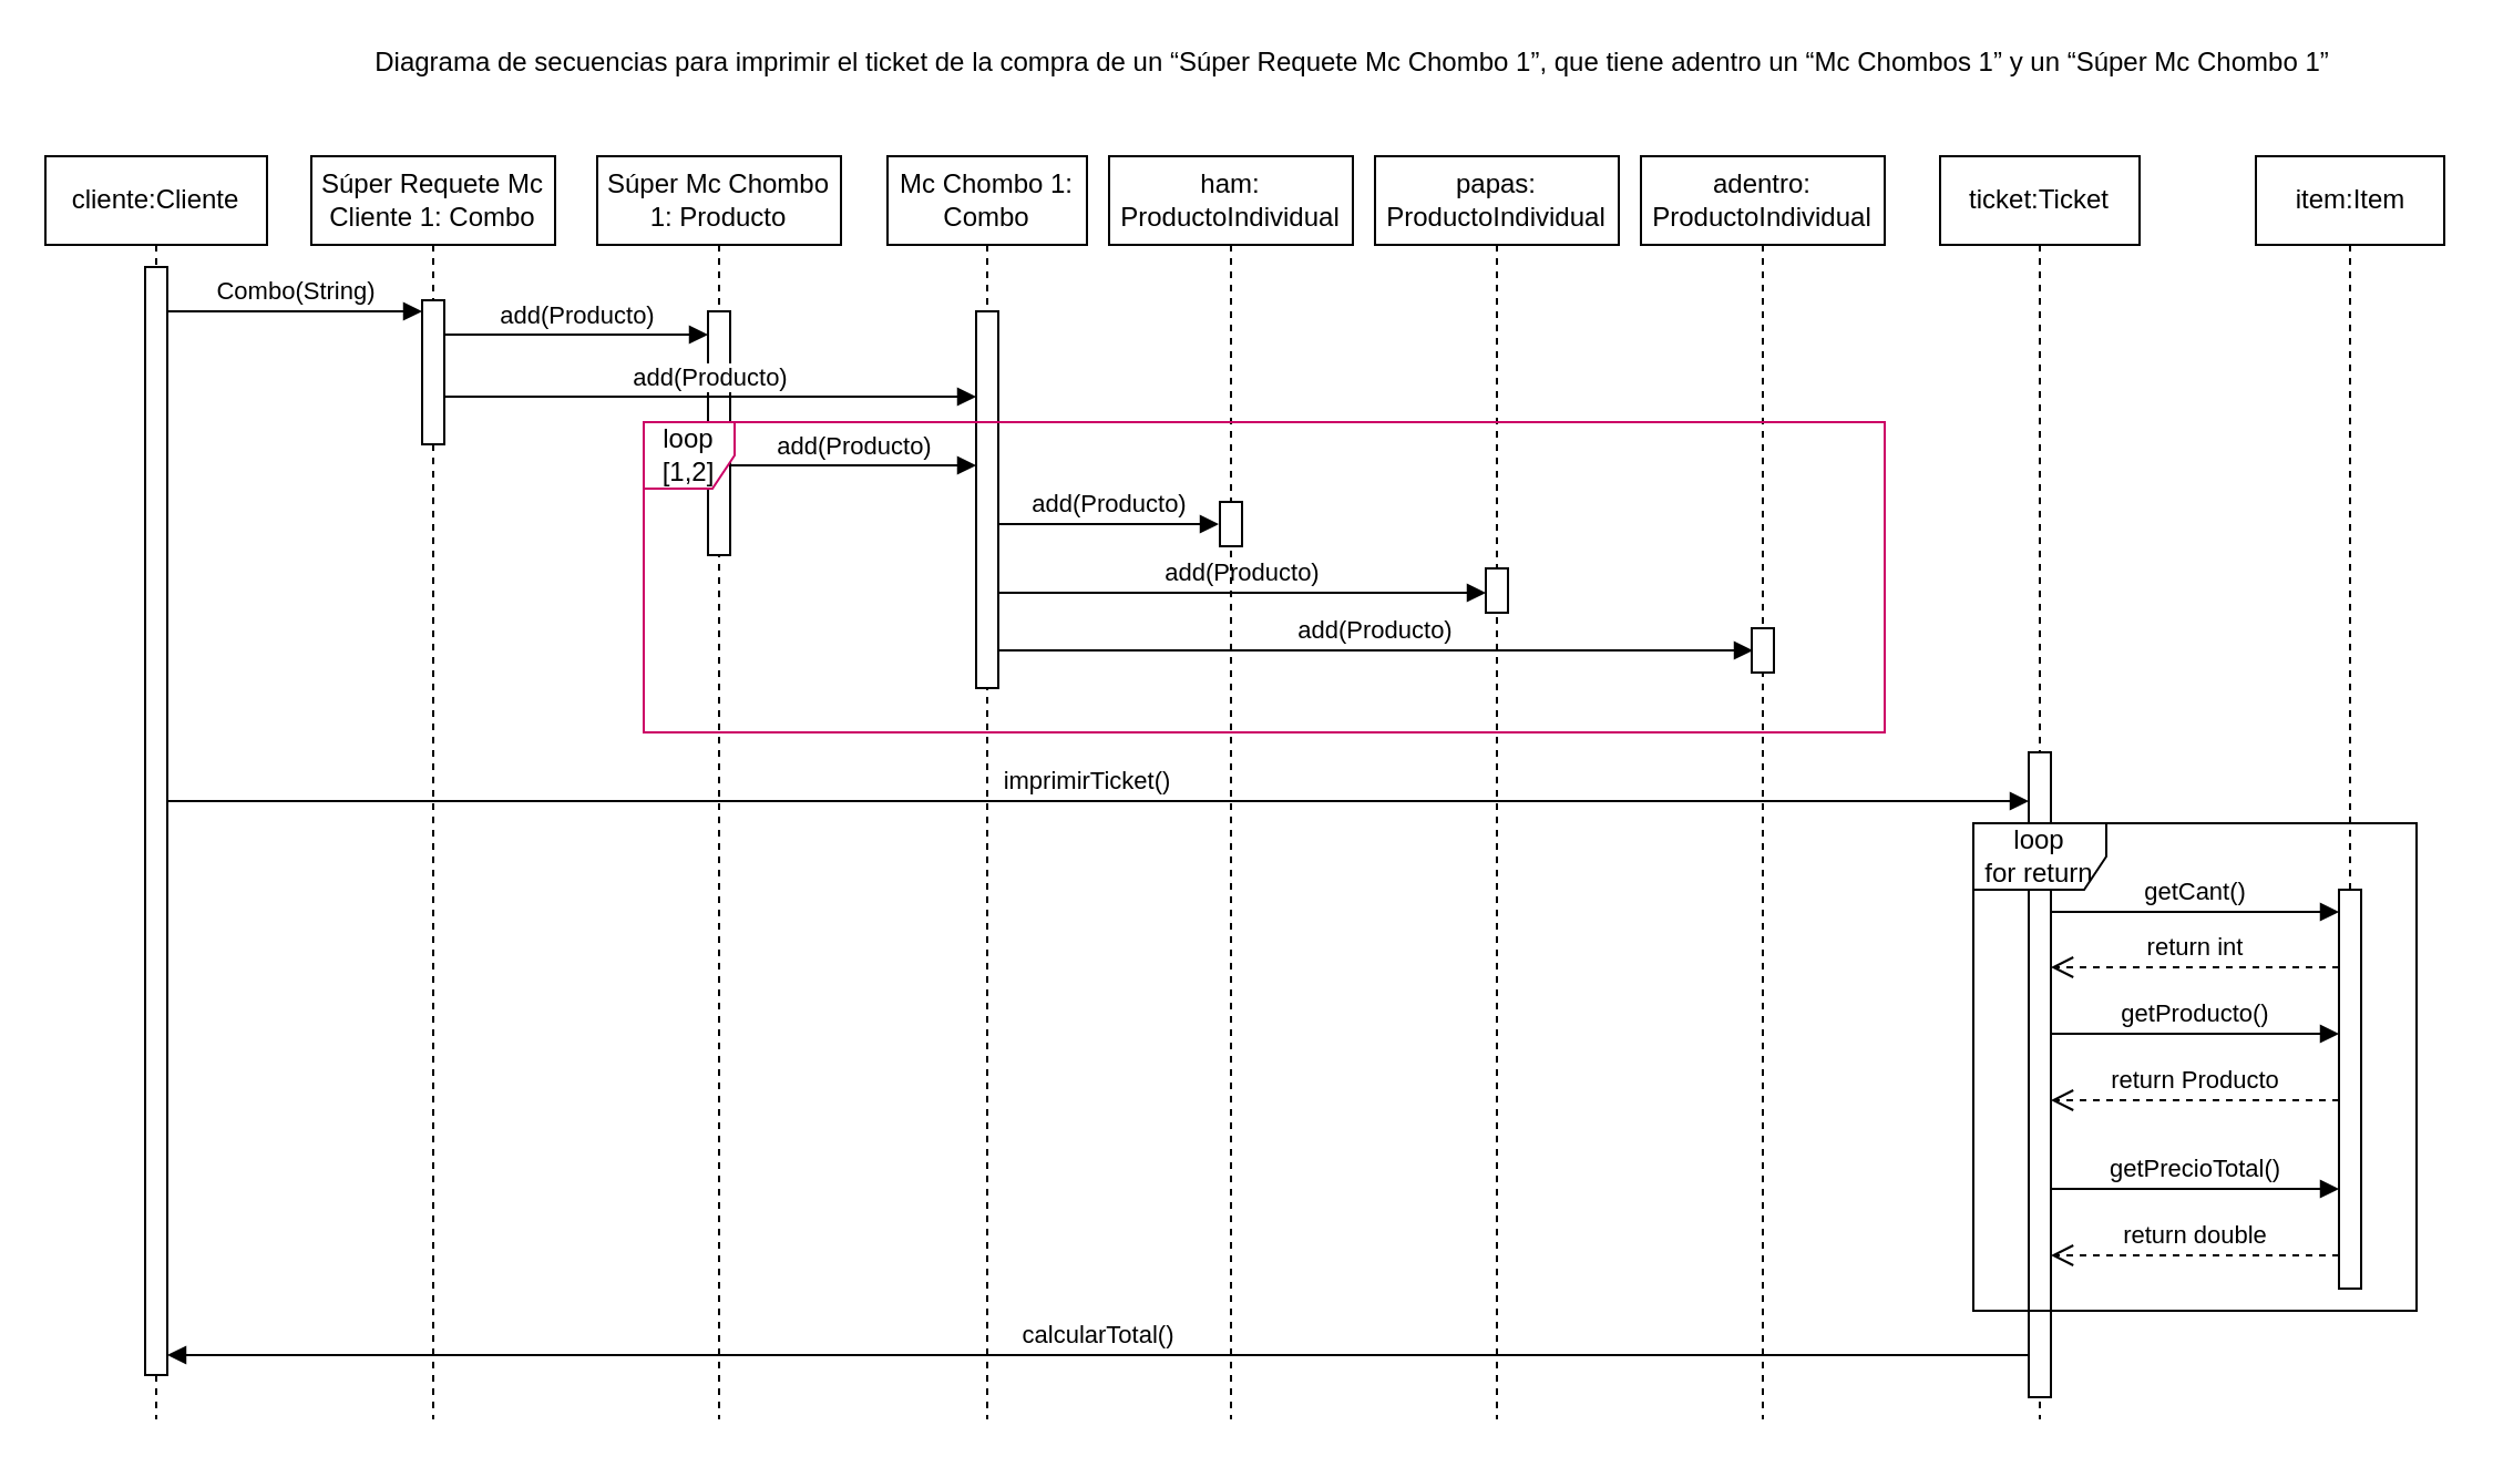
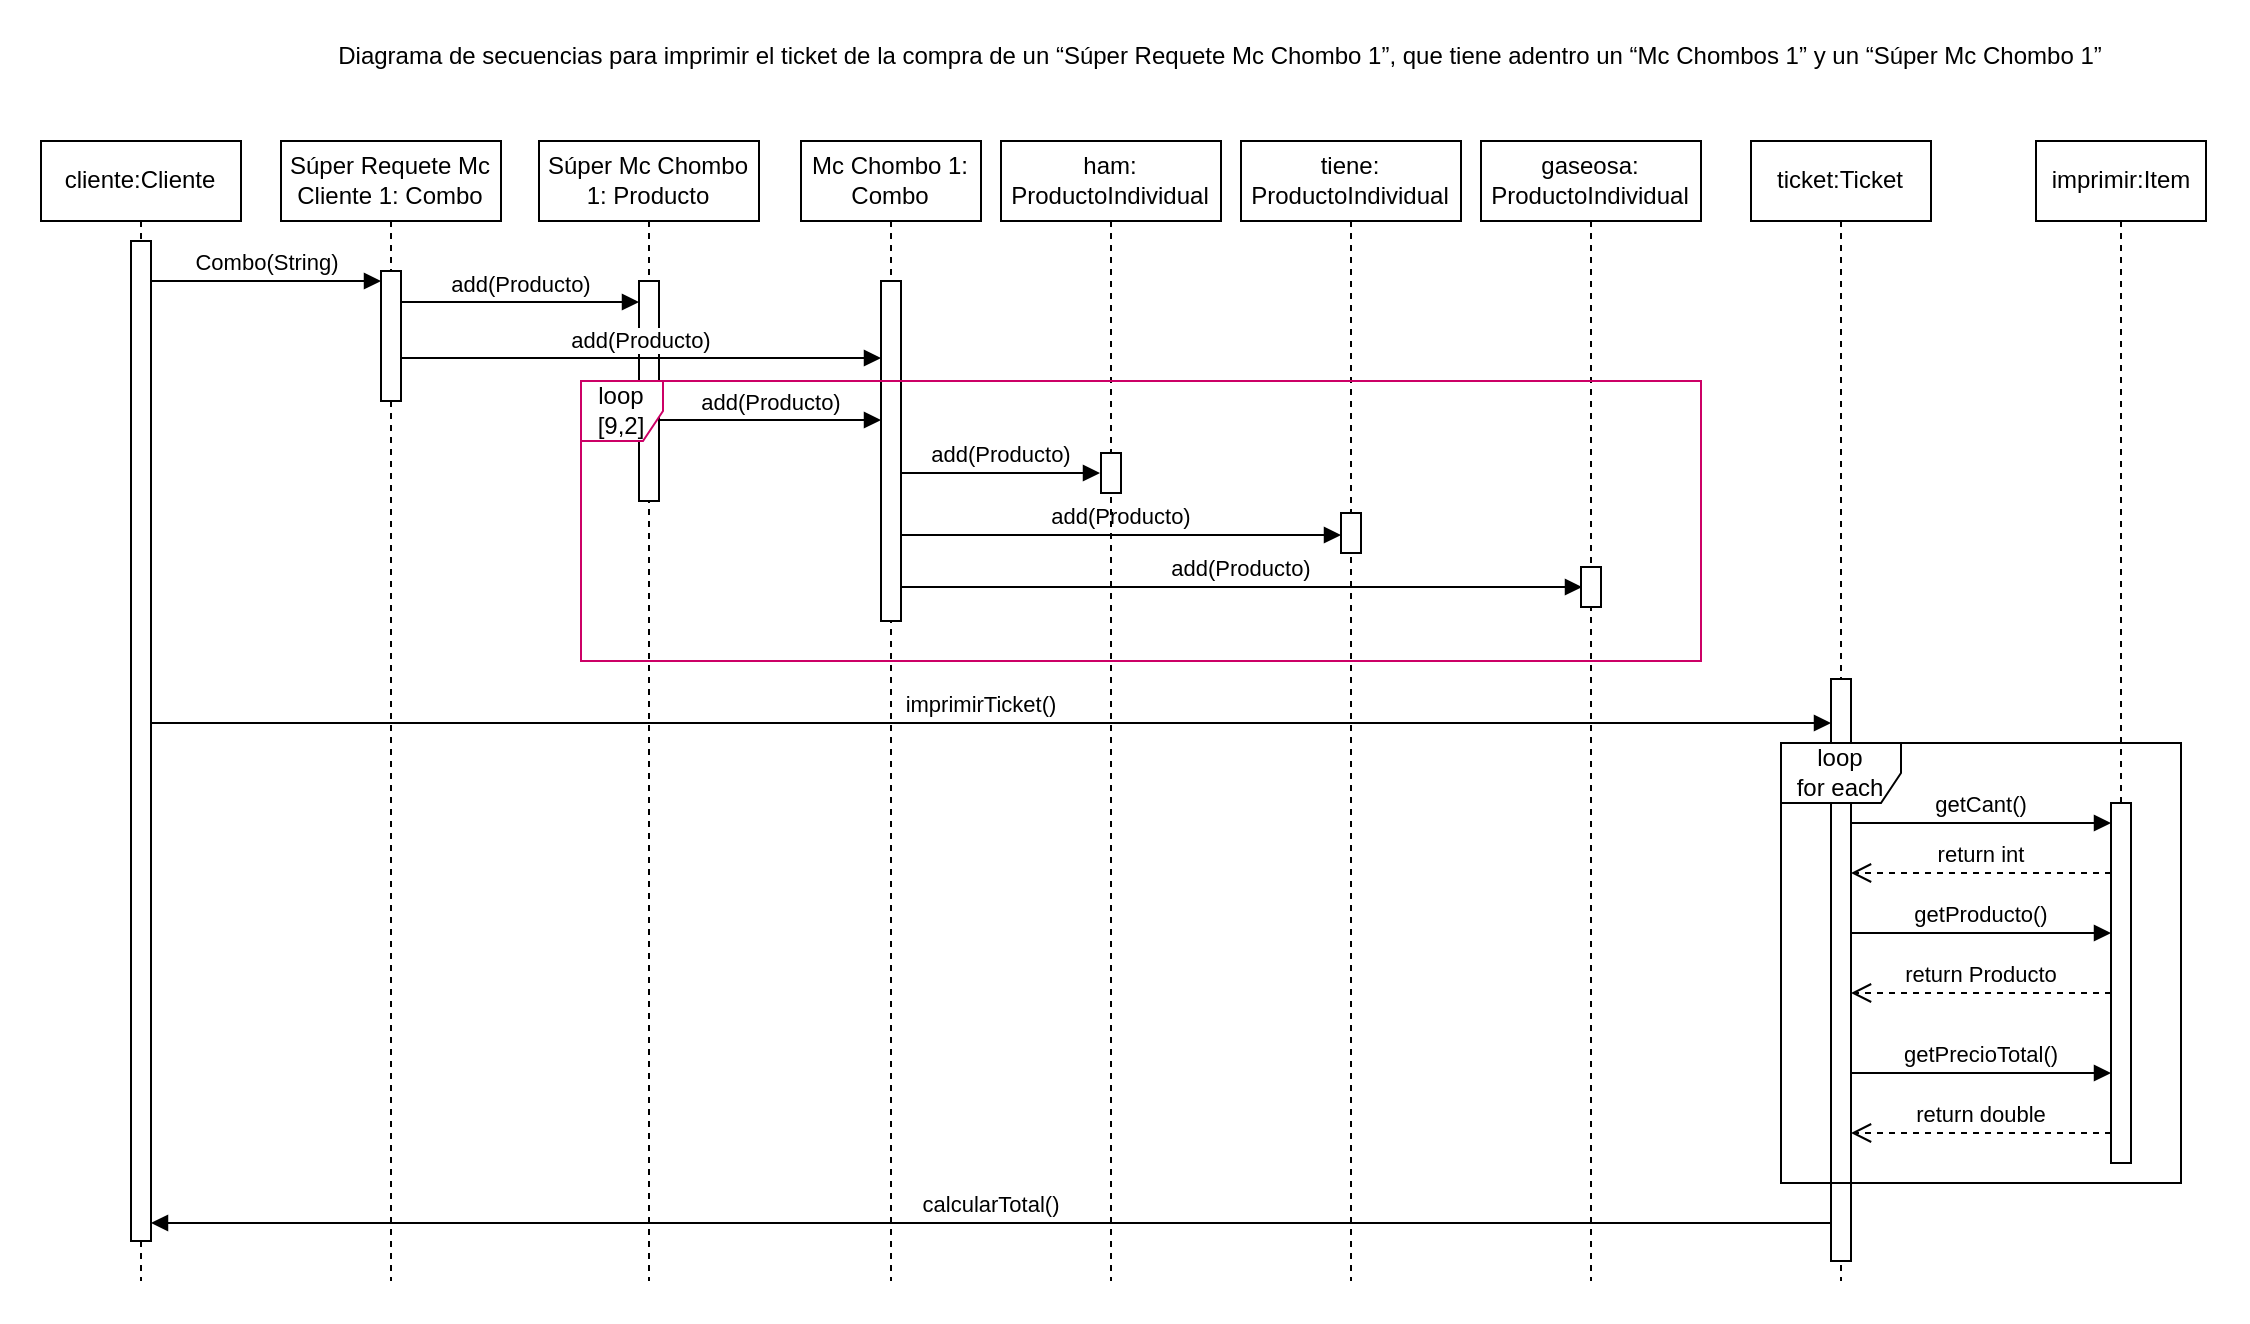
- <mxCell id="25" value="papas:&lt;div&gt;ProductoIndividual&lt;/div&gt;" style="shape=umlLifeline;perimeter=lifelinePerimeter;whiteSpace=wrap;html=1;container=1;dropTarget=0;collapsible=0;recursiveResize=0;outlineConnect=0;portConstraint=eastwest;newEdgeStyle={&quot;curved&quot;:0,&quot;rounded&quot;:0};" parent="1" vertex="1"><mxGeometry x="620" y="70" width="110" height="570" as="geometry" /></mxCell>
+ <mxCell id="25" value="tiene:&lt;div&gt;ProductoIndividual&lt;/div&gt;" style="shape=umlLifeline;perimeter=lifelinePerimeter;whiteSpace=wrap;html=1;container=1;dropTarget=0;collapsible=0;recursiveResize=0;outlineConnect=0;portConstraint=eastwest;newEdgeStyle={&quot;curved&quot;:0,&quot;rounded&quot;:0};" parent="1" vertex="1"><mxGeometry x="620" y="70" width="110" height="570" as="geometry" /></mxCell>
- <mxCell id="27" value="adentro:&lt;div&gt;ProductoIndividual&lt;/div&gt;" style="shape=umlLifeline;perimeter=lifelinePerimeter;whiteSpace=wrap;html=1;container=1;dropTarget=0;collapsible=0;recursiveResize=0;outlineConnect=0;portConstraint=eastwest;newEdgeStyle={&quot;curved&quot;:0,&quot;rounded&quot;:0};" parent="1" vertex="1"><mxGeometry x="740" y="70" width="110" height="570" as="geometry" /></mxCell>
+ <mxCell id="27" value="gaseosa:&lt;div&gt;ProductoIndividual&lt;/div&gt;" style="shape=umlLifeline;perimeter=lifelinePerimeter;whiteSpace=wrap;html=1;container=1;dropTarget=0;collapsible=0;recursiveResize=0;outlineConnect=0;portConstraint=eastwest;newEdgeStyle={&quot;curved&quot;:0,&quot;rounded&quot;:0};" parent="1" vertex="1"><mxGeometry x="740" y="70" width="110" height="570" as="geometry" /></mxCell>
- <mxCell id="4" value="item:Item" style="shape=umlLifeline;perimeter=lifelinePerimeter;whiteSpace=wrap;html=1;container=1;dropTarget=0;collapsible=0;recursiveResize=0;outlineConnect=0;portConstraint=eastwest;newEdgeStyle={&quot;curved&quot;:0,&quot;rounded&quot;:0};" parent="1" vertex="1"><mxGeometry x="1017.5" y="70" width="85" height="510" as="geometry" /></mxCell>
+ <mxCell id="4" value="imprimir:Item" style="shape=umlLifeline;perimeter=lifelinePerimeter;whiteSpace=wrap;html=1;container=1;dropTarget=0;collapsible=0;recursiveResize=0;outlineConnect=0;portConstraint=eastwest;newEdgeStyle={&quot;curved&quot;:0,&quot;rounded&quot;:0};" parent="1" vertex="1"><mxGeometry x="1017.5" y="70" width="85" height="510" as="geometry" /></mxCell>
- <mxCell id="37" value="loop&lt;div&gt;[1,2&lt;span style=&quot;background-color: initial;&quot;&gt;]&lt;/span&gt;&lt;/div&gt;" style="shape=umlFrame;whiteSpace=wrap;html=1;pointerEvents=0;width=41;height=30;strokeColor=#CC0066;" vertex="1" parent="1"><mxGeometry x="290" y="190" width="560" height="140" as="geometry" /></mxCell>
+ <mxCell id="37" value="loop&lt;div&gt;[9,2&lt;span style=&quot;background-color: initial;&quot;&gt;]&lt;/span&gt;&lt;/div&gt;" style="shape=umlFrame;whiteSpace=wrap;html=1;pointerEvents=0;width=41;height=30;strokeColor=#CC0066;" vertex="1" parent="1"><mxGeometry x="290" y="190" width="560" height="140" as="geometry" /></mxCell>
- <mxCell id="5" value="loop&lt;div&gt;for return&lt;/div&gt;" style="shape=umlFrame;whiteSpace=wrap;html=1;pointerEvents=0;" parent="1" vertex="1"><mxGeometry x="890" y="371" width="200" height="220" as="geometry" /></mxCell>
+ <mxCell id="5" value="loop&lt;div&gt;for each&lt;/div&gt;" style="shape=umlFrame;whiteSpace=wrap;html=1;pointerEvents=0;" parent="1" vertex="1"><mxGeometry x="890" y="371" width="200" height="220" as="geometry" /></mxCell>
